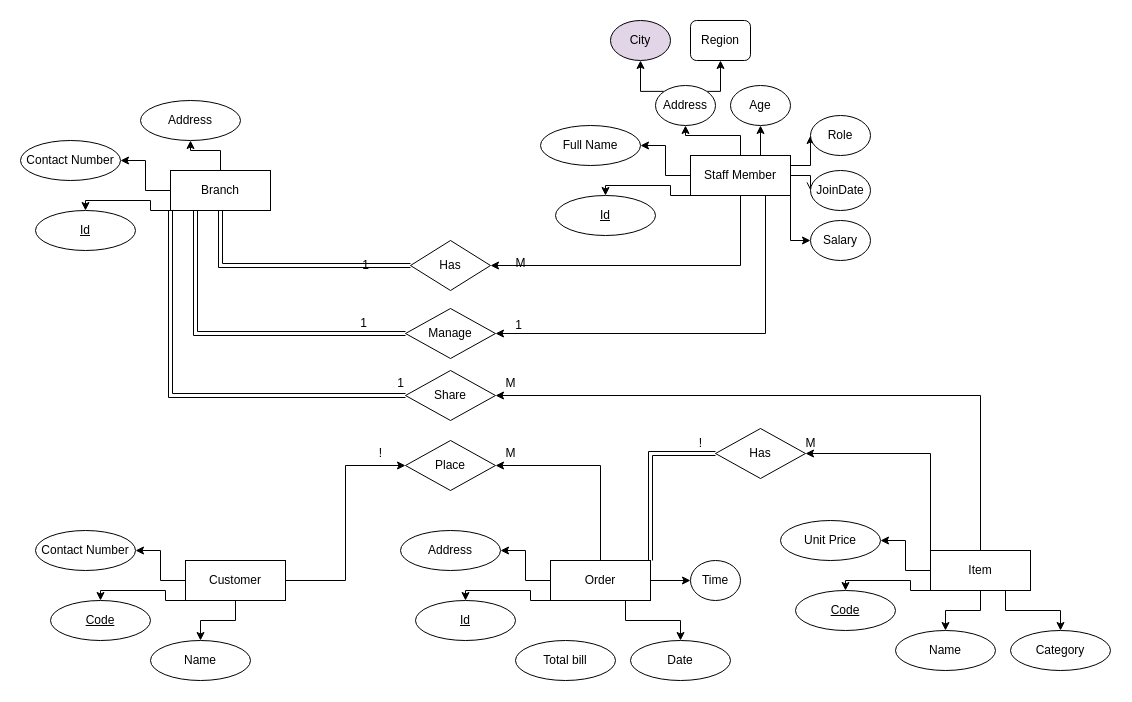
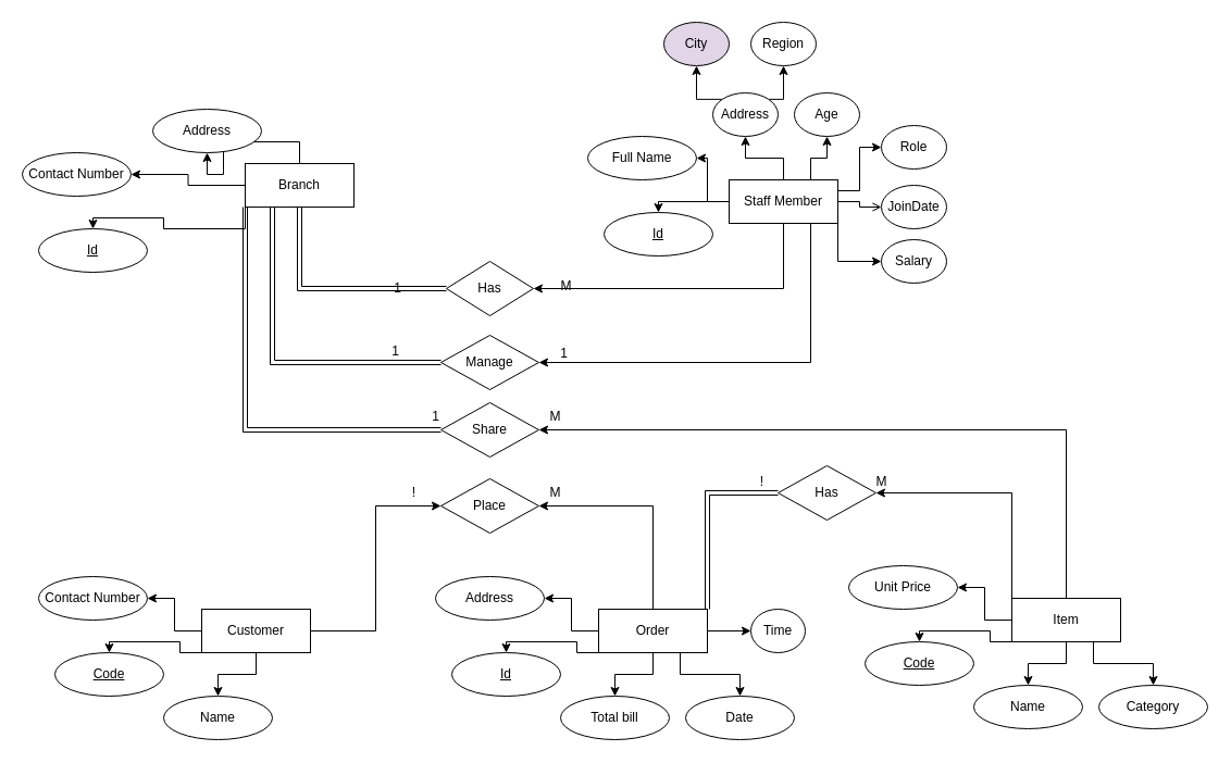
- <mxCell id="28" value="&lt;div&gt;Region&lt;/div&gt;" style="whiteSpace=wrap;html=1;align=center;rounded=1;" vertex="1" parent="1"><mxGeometry x="690" y="20" width="60" height="40" as="geometry" /></mxCell>
+ <mxCell id="28" value="&lt;div&gt;Region&lt;/div&gt;" style="ellipse;whiteSpace=wrap;html=1;align=center;" vertex="1" parent="1"><mxGeometry x="690" y="20" width="60" height="40" as="geometry" /></mxCell>
- <mxCell id="21" value="Staff Member" style="whiteSpace=wrap;html=1;align=center;" vertex="1" parent="1"><mxGeometry x="690" y="155" width="100" height="40" as="geometry" /></mxCell>
+ <mxCell id="21" value="Staff Member" style="whiteSpace=wrap;html=1;align=center;" vertex="1" parent="1"><mxGeometry x="670" y="165" width="100" height="40" as="geometry" /></mxCell>
- <mxCell id="8" value="Branch" style="whiteSpace=wrap;html=1;align=center;" vertex="1" parent="1"><mxGeometry x="170" y="170" width="100" height="40" as="geometry" /></mxCell>
+ <mxCell id="8" value="Branch" style="whiteSpace=wrap;html=1;align=center;" vertex="1" parent="1"><mxGeometry x="225" y="150" width="100" height="40" as="geometry" /></mxCell>
+ <mxCell id="54" style="edgeStyle=orthogonalEdgeStyle;rounded=0;orthogonalLoop=1;jettySize=auto;html=1;exitX=0.5;exitY=1;exitDx=0;exitDy=0;entryX=0.5;entryY=0;entryDx=0;entryDy=0;" edge="1" parent="1" source="59" target="62"><mxGeometry relative="1" as="geometry" /></mxCell>
